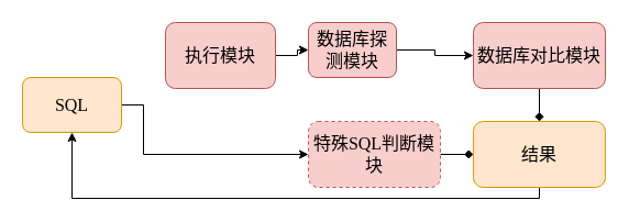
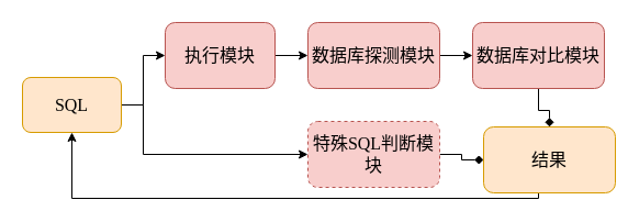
- <mxCell id="8" value="数据库探测模块" style="rounded=1;whiteSpace=wrap;html=1;fontFamily=宋体;fontSize=16;fillColor=#f8cecc;strokeColor=#b85450;" vertex="1" parent="1"><mxGeometry x="280" y="20" width="80" height="50" as="geometry" /></mxCell>
+ <mxCell id="8" value="数据库探测模块" style="rounded=1;whiteSpace=wrap;html=1;fontFamily=宋体;fontSize=16;fillColor=#f8cecc;strokeColor=#b85450;" vertex="1" parent="1"><mxGeometry x="280" y="20" width="120" height="60" as="geometry" /></mxCell>
+ <mxCell id="2" style="edgeStyle=orthogonalEdgeStyle;rounded=0;orthogonalLoop=1;jettySize=auto;html=1;entryX=0;entryY=0.5;entryDx=0;entryDy=0;" edge="1" parent="1" source="4" target="6"><mxGeometry relative="1" as="geometry" /></mxCell>
- <mxCell id="14" value="结果" style="rounded=1;whiteSpace=wrap;html=1;fontFamily=宋体;fontSize=16;fillColor=#ffe6cc;strokeColor=#d79b00;" vertex="1" parent="1"><mxGeometry x="430" y="110" width="120" height="60" as="geometry" /></mxCell>
+ <mxCell id="14" value="结果" style="rounded=1;whiteSpace=wrap;html=1;fontFamily=宋体;fontSize=16;fillColor=#ffe6cc;strokeColor=#d79b00;" vertex="1" parent="1"><mxGeometry x="440" y="115" width="120" height="60" as="geometry" /></mxCell>
